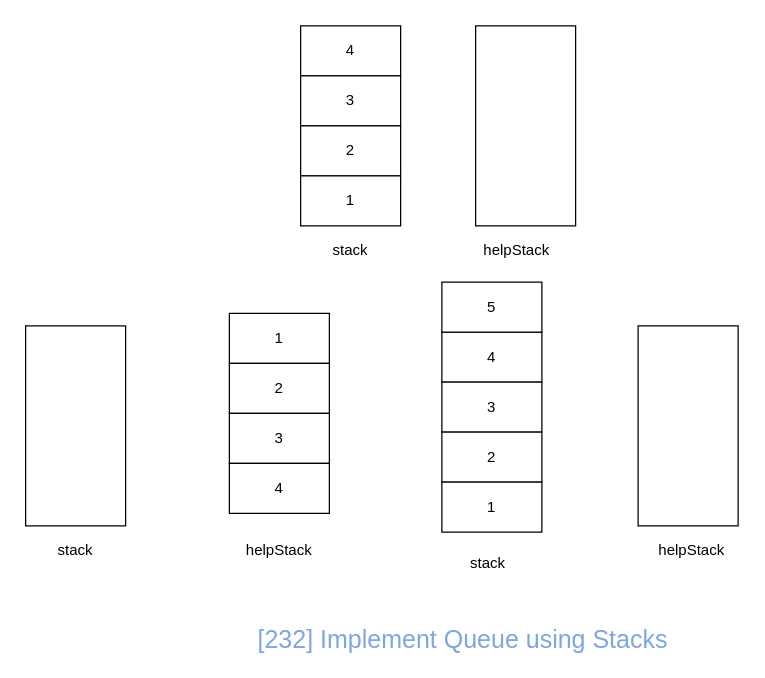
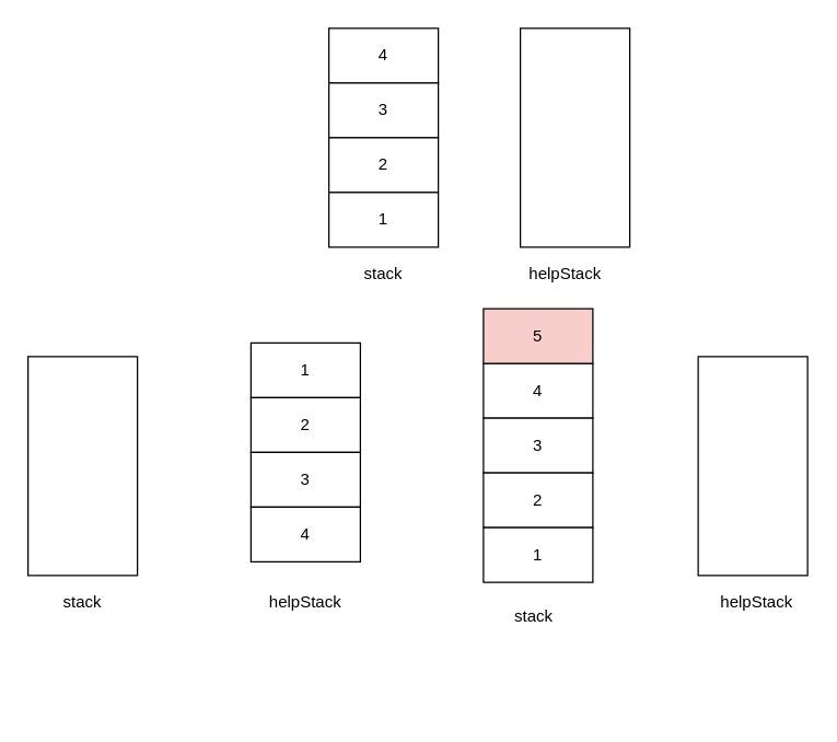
- <mxCell id="23" value="5" style="rounded=0;whiteSpace=wrap;html=1;" vertex="1" parent="1"><mxGeometry x="353" y="225" width="80" height="40" as="geometry" /></mxCell>
+ <mxCell id="23" value="5" style="rounded=0;whiteSpace=wrap;html=1;fillColor=#f8cecc;" vertex="1" parent="1"><mxGeometry x="353" y="225" width="80" height="40" as="geometry" /></mxCell>
- <mxCell id="16" value="&lt;div style=&quot;font-size: 20px;&quot;&gt;&lt;span style=&quot;font-size: 20px;&quot;&gt;[232] Implement Queue using Stacks&lt;/span&gt;&lt;/div&gt;" style="text;html=1;strokeColor=none;fillColor=none;align=center;verticalAlign=middle;whiteSpace=wrap;rounded=0;fontColor=#7EA6E0;fontSize=20;" vertex="1" parent="1"><mxGeometry x="150" y="500" width="440" height="20" as="geometry" /></mxCell>
